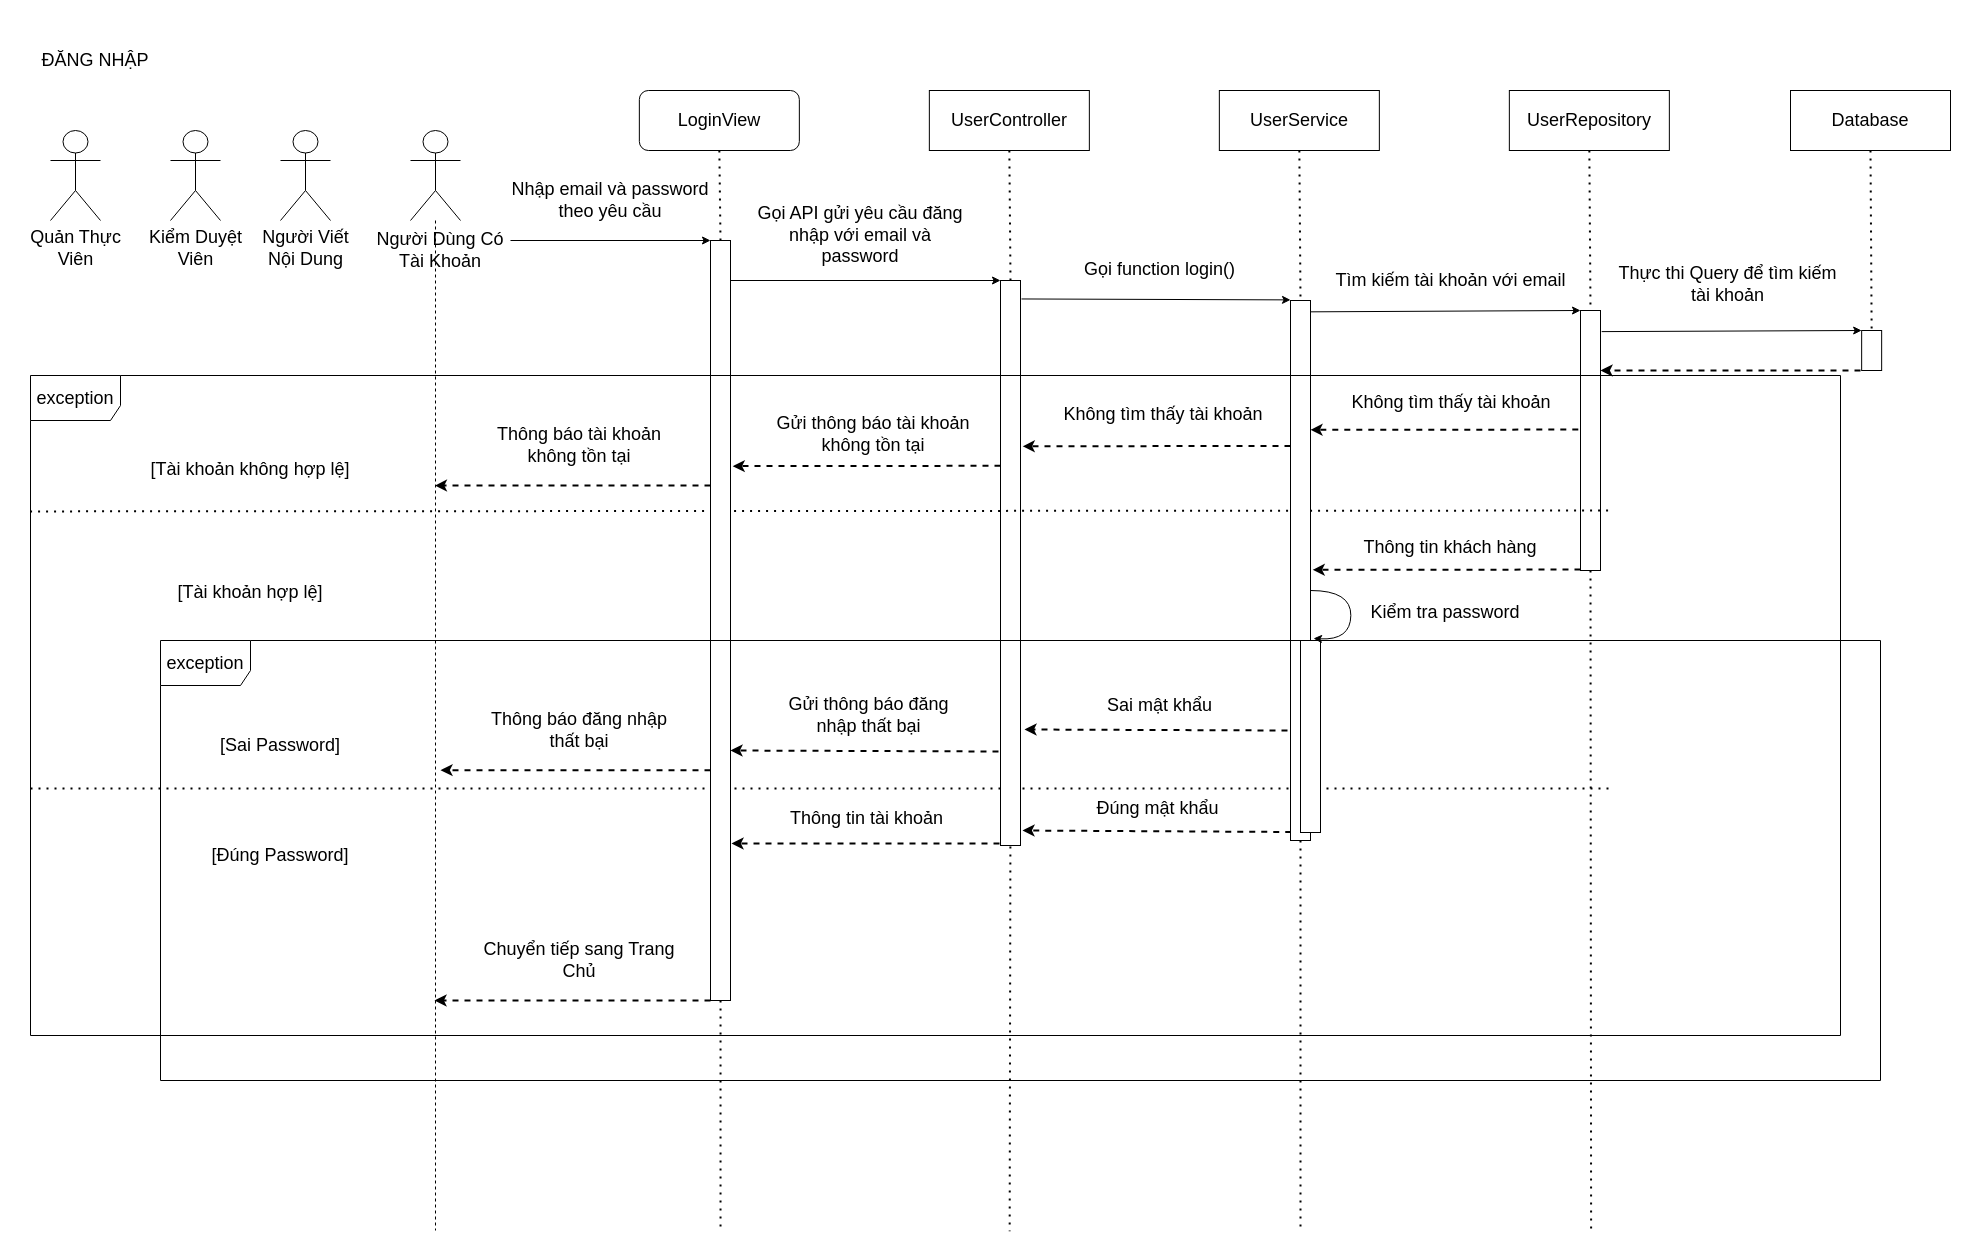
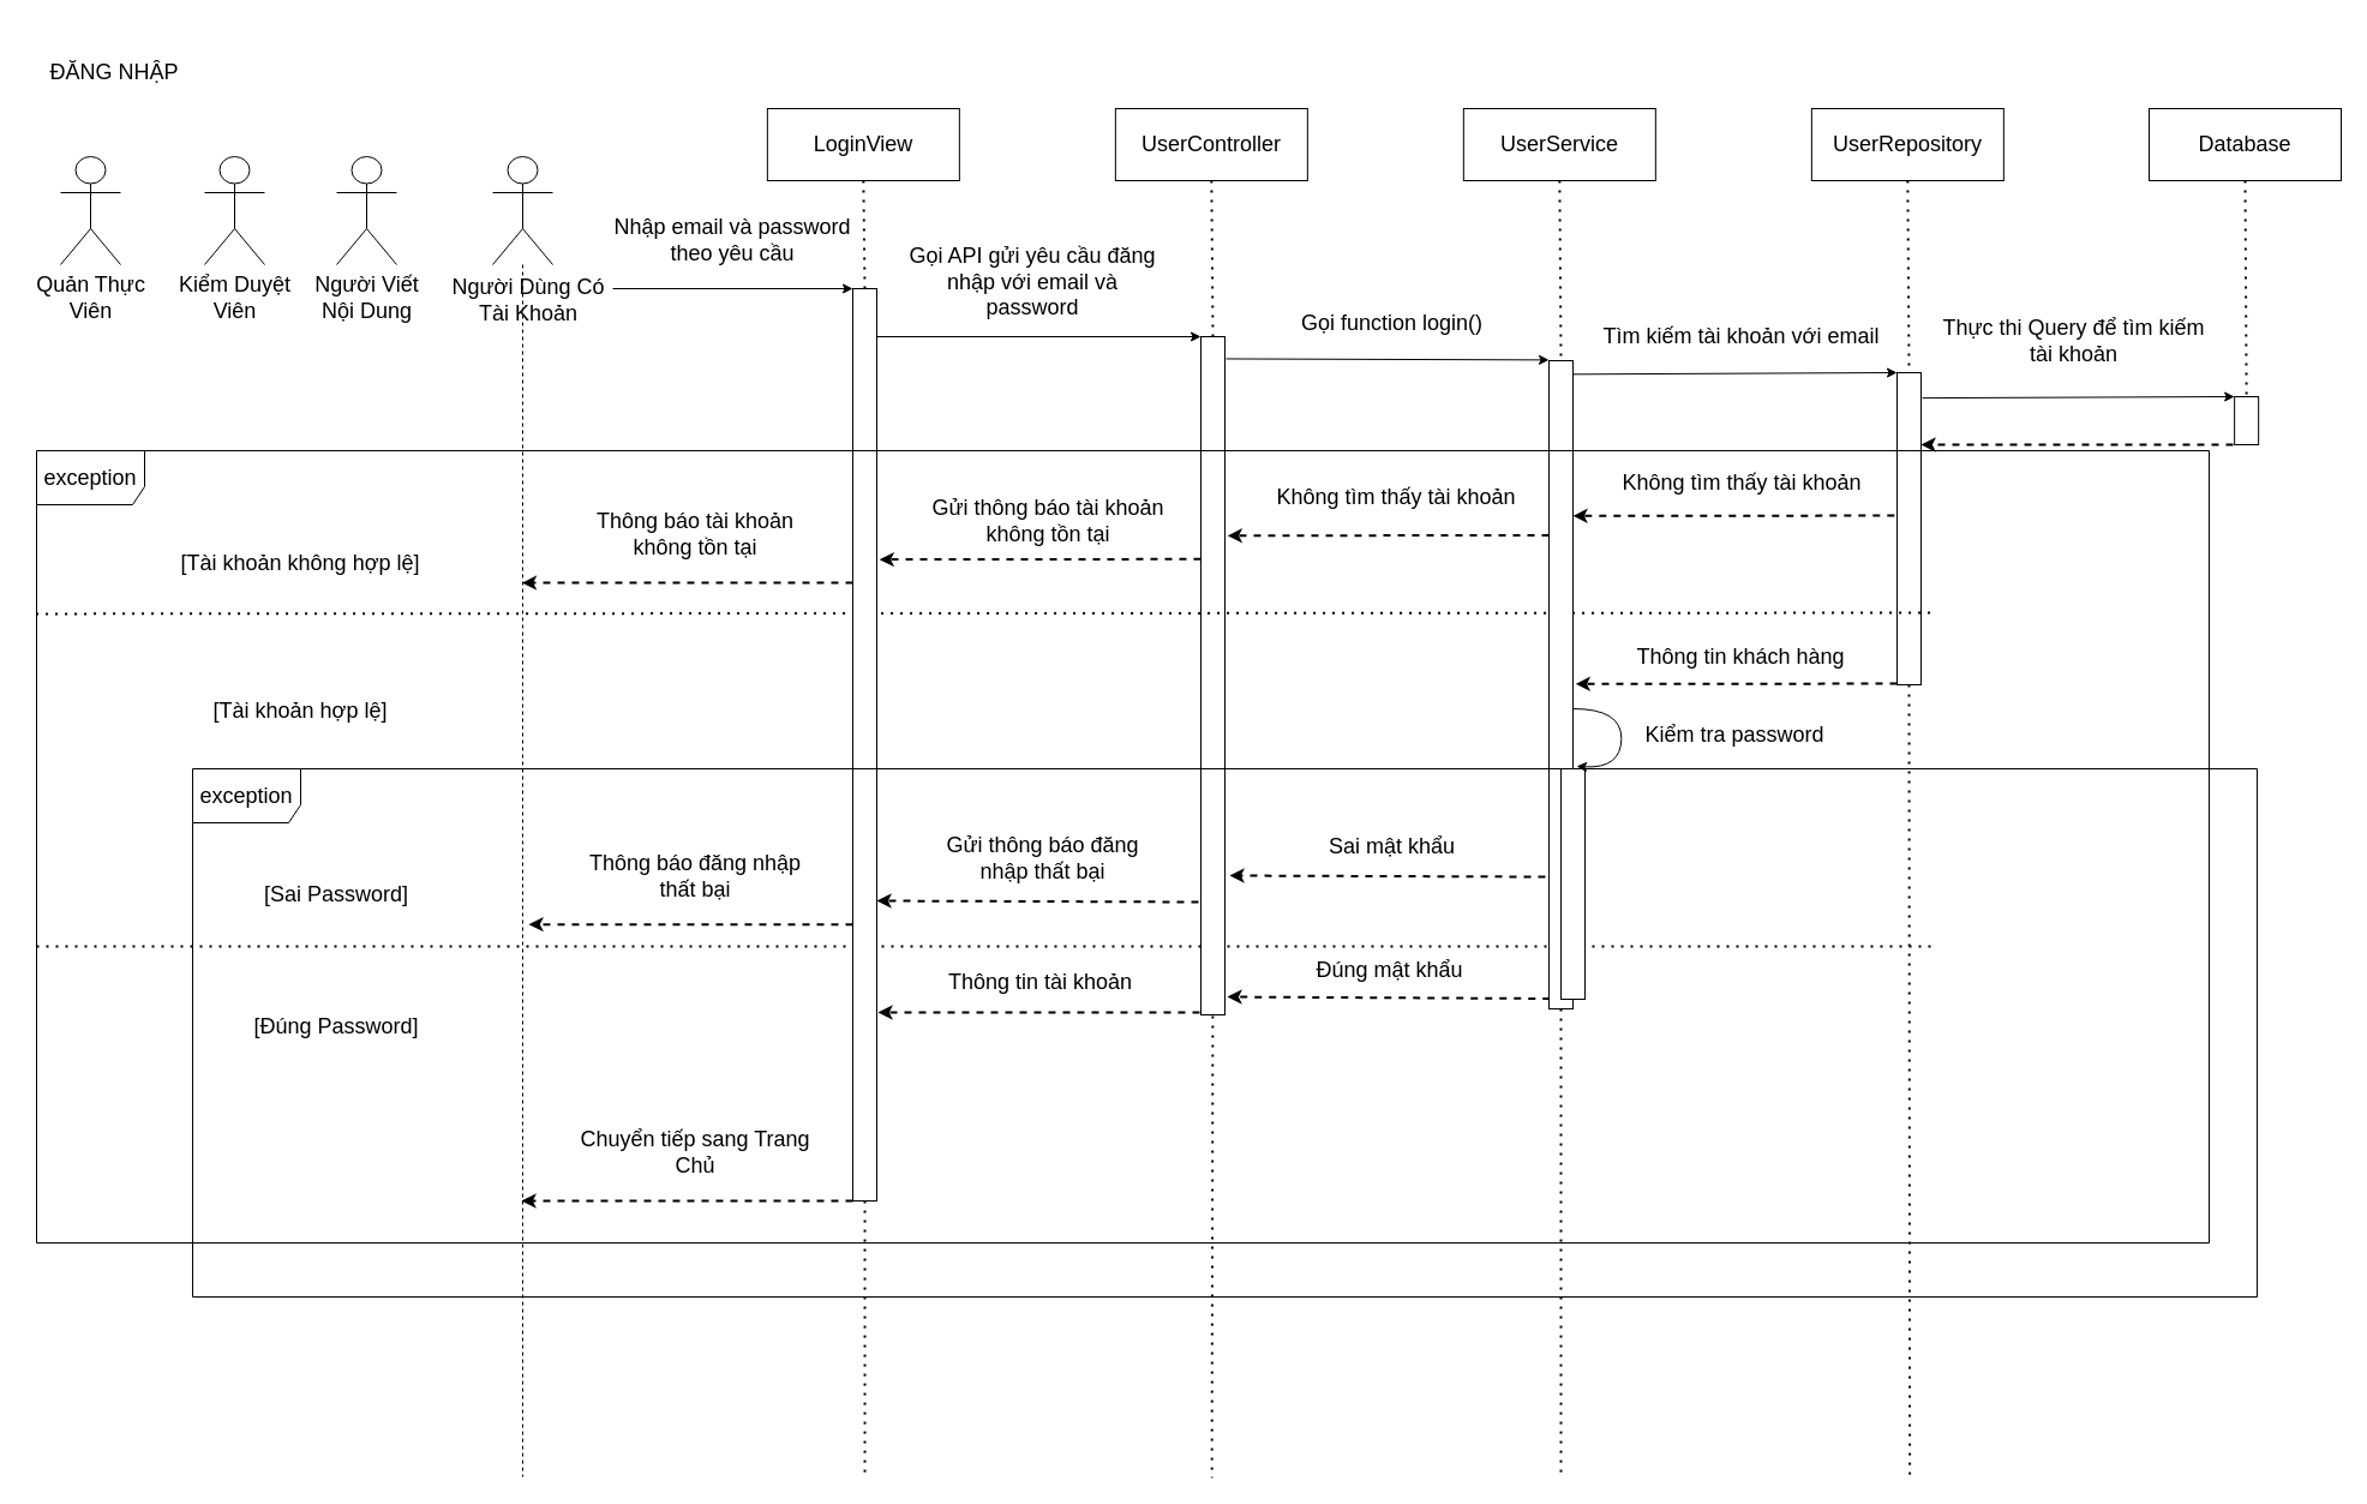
- <mxCell id="34" value="LoginView" style="whiteSpace=wrap;html=1;fontSize=18;rounded=1;" parent="1" vertex="1"><mxGeometry x="638.85" y="90" width="160" height="60" as="geometry" /></mxCell>
+ <mxCell id="34" value="LoginView" style="rounded=0;whiteSpace=wrap;html=1;fontSize=18;" parent="1" vertex="1"><mxGeometry x="638.85" y="90" width="160" height="60" as="geometry" /></mxCell>
